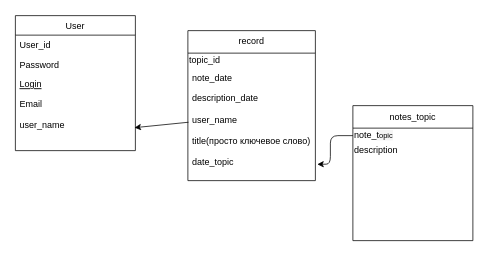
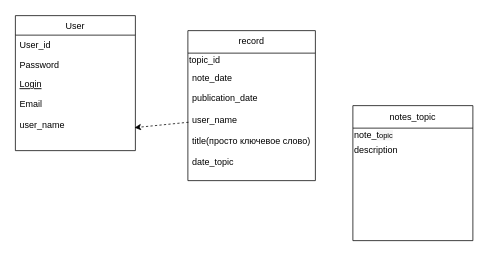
- <mxCell id="10" value="description_date" style="text;align=left;verticalAlign=top;spacingLeft=4;spacingRight=4;overflow=hidden;rotatable=0;points=[[0,0.5],[1,0.5]];portConstraint=eastwest;rounded=0;shadow=0;html=0;" parent="7" vertex="1"><mxGeometry y="76" width="170" height="30" as="geometry" /></mxCell>
+ <mxCell id="10" value="publication_date" style="text;align=left;verticalAlign=top;spacingLeft=4;spacingRight=4;overflow=hidden;rotatable=0;points=[[0,0.5],[1,0.5]];portConstraint=eastwest;rounded=0;shadow=0;html=0;" parent="7" vertex="1"><mxGeometry y="76" width="170" height="30" as="geometry" /></mxCell>
- <mxCell id="16" style="edgeStyle=none;html=1;fontSize=12;fontColor=#F0F0F0;entryX=0.993;entryY=0.987;entryDx=0;entryDy=0;entryPerimeter=0;exitX=0.005;exitY=0.202;exitDx=0;exitDy=0;exitPerimeter=0;" edge="1" parent="1" source="11" target="6"><mxGeometry relative="1" as="geometry" /></mxCell>
+ <mxCell id="16" style="edgeStyle=none;html=1;fontSize=12;fontColor=#F0F0F0;entryX=0.993;entryY=0.987;entryDx=0;entryDy=0;entryPerimeter=0;exitX=0.005;exitY=0.202;exitDx=0;exitDy=0;exitPerimeter=0;dashed=1;" edge="1" parent="1" source="11" target="6"><mxGeometry relative="1" as="geometry" /></mxCell>
- <mxCell id="15" style="edgeStyle=none;html=1;entryX=1.015;entryY=0.903;entryDx=0;entryDy=0;entryPerimeter=0;" edge="1" parent="1" source="13" target="11"><mxGeometry relative="1" as="geometry"><mxPoint x="440" y="220" as="targetPoint" /><Array as="points"><mxPoint x="440" y="180" /><mxPoint x="440" y="218" /></Array></mxGeometry></mxCell>
